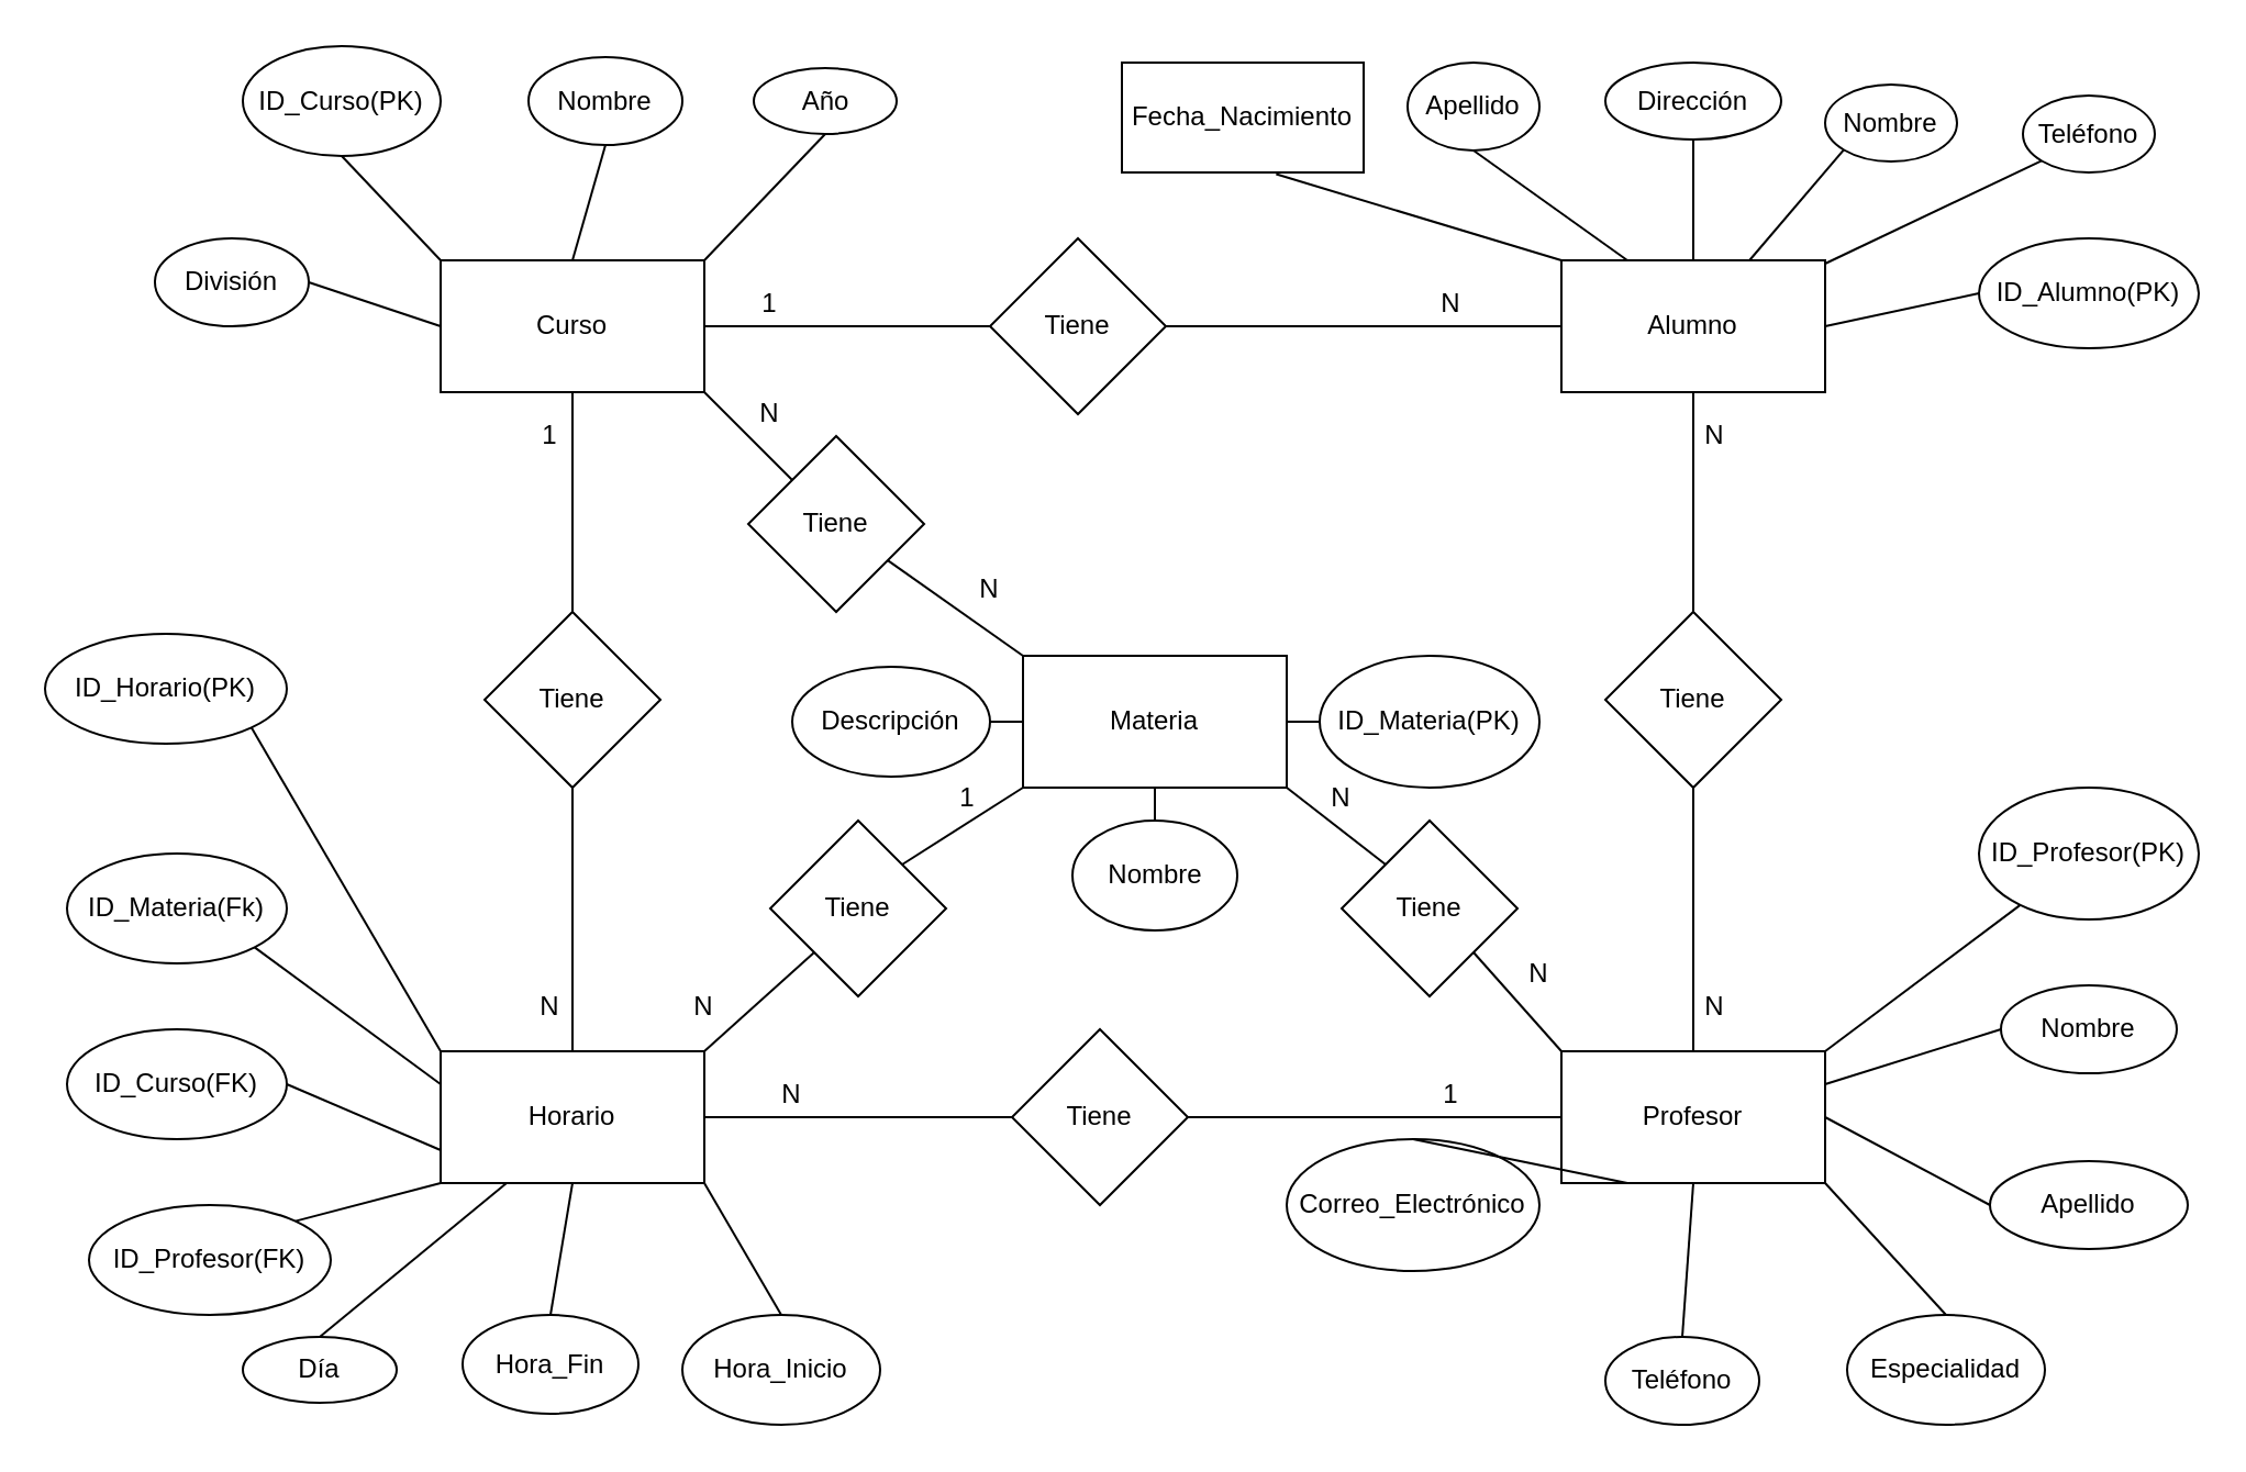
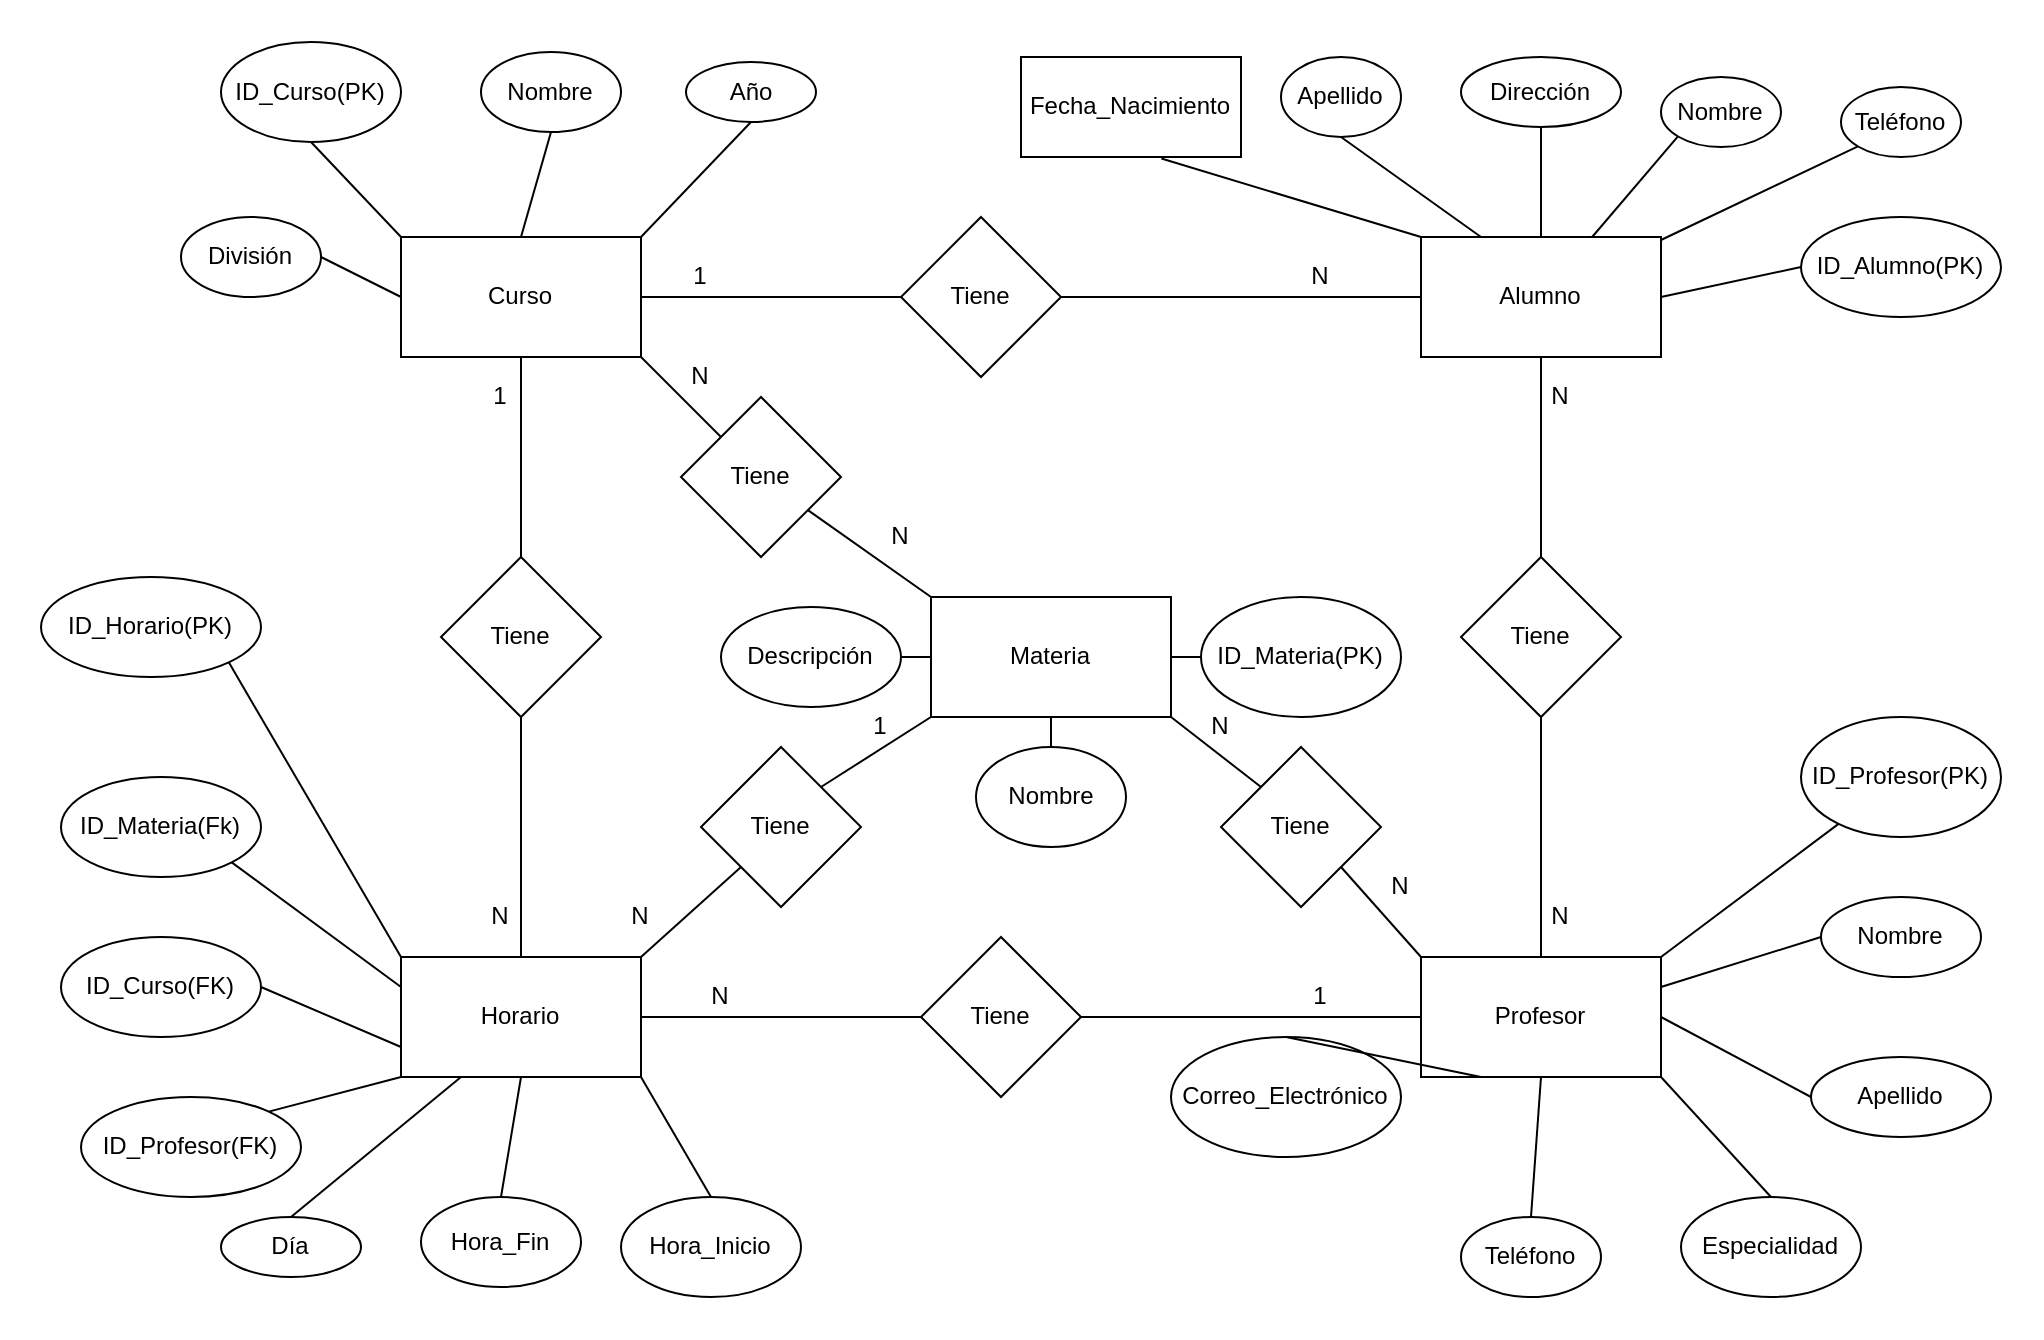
- <mxCell id="38" value="División" style="ellipse;whiteSpace=wrap;html=1;" vertex="1" parent="1"><mxGeometry x="70" y="108" width="70" height="40" as="geometry" /></mxCell>
+ <mxCell id="38" value="División" style="ellipse;whiteSpace=wrap;html=1;" vertex="1" parent="1"><mxGeometry x="90" y="108" width="70" height="40" as="geometry" /></mxCell>
